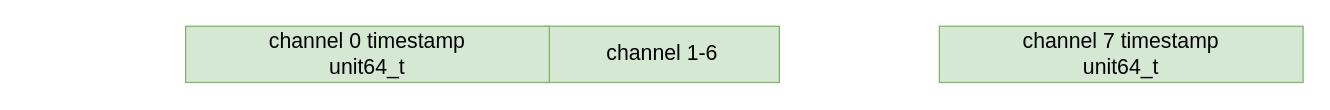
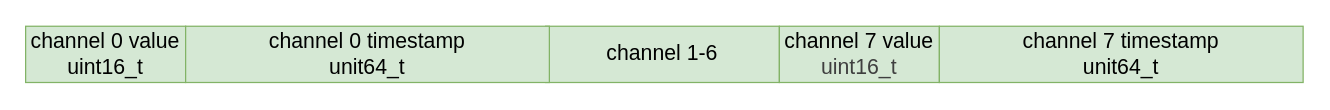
+ <mxCell id="3" value="channel 0 value&lt;div&gt;uint16_t&lt;/div&gt;" style="text;html=1;align=center;verticalAlign=middle;whiteSpace=wrap;rounded=0;strokeColor=#82b366;fontSize=17;fillColor=#d5e8d4;" parent="1" vertex="1"><mxGeometry x="20" y="20.5" width="128" height="45" as="geometry" /></mxCell>
+ <mxCell id="5" value="channel 7 value&lt;div&gt;&lt;span style=&quot;color: rgb(63, 63, 63);&quot;&gt;uint16_t&lt;/span&gt;&lt;/div&gt;" style="text;html=1;align=center;verticalAlign=middle;whiteSpace=wrap;rounded=0;strokeColor=#82b366;fontSize=17;fillColor=#d5e8d4;" parent="1" vertex="1"><mxGeometry x="623" y="20.5" width="128" height="45" as="geometry" /></mxCell>
